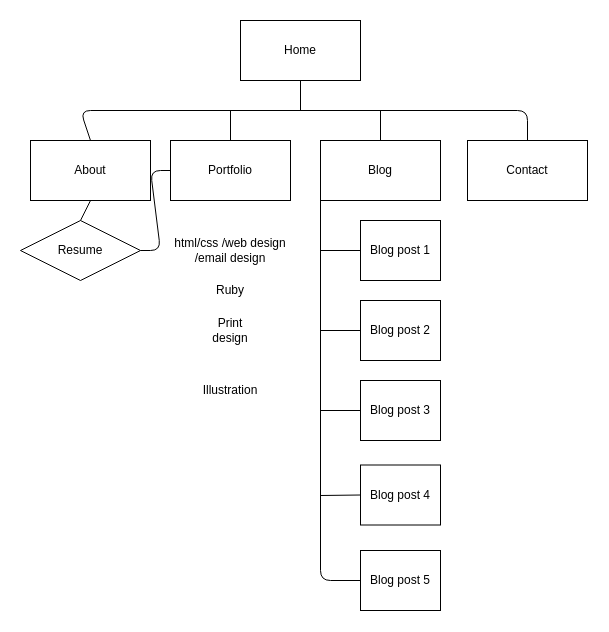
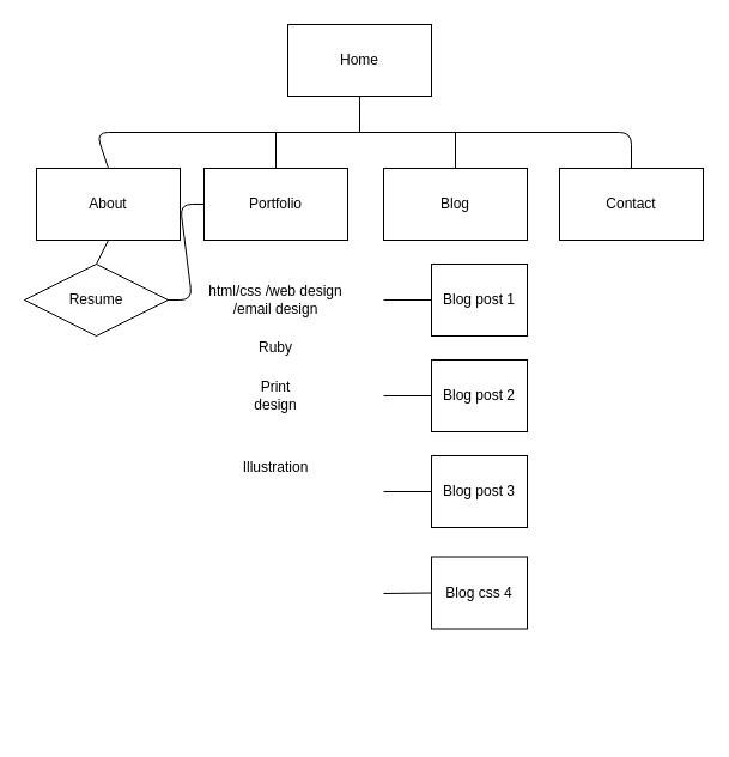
- <mxCell id="11" value="" style="endArrow=none;html=1;exitX=0;exitY=0.5;exitDx=0;exitDy=0;entryX=0;entryY=1;entryDx=0;entryDy=0;" edge="1" parent="1" source="10" target="5"><mxGeometry width="50" height="50" relative="1" as="geometry"><mxPoint x="340" y="580" as="sourcePoint" /><mxPoint x="290" y="250" as="targetPoint" /><Array as="points"><mxPoint x="320" y="580" /></Array></mxGeometry></mxCell>
- <mxCell id="9" value="&lt;span&gt;Blog post 4&lt;/span&gt;" style="rounded=0;whiteSpace=wrap;html=1;" vertex="1" parent="1"><mxGeometry x="360" y="464.5" width="80" height="60" as="geometry" /></mxCell>
+ <mxCell id="9" value="&lt;span&gt;Blog css 4&lt;/span&gt;" style="rounded=0;whiteSpace=wrap;html=1;" vertex="1" parent="1"><mxGeometry x="360" y="464.5" width="80" height="60" as="geometry" /></mxCell>
- <mxCell id="10" value="&lt;span&gt;Blog post 5&lt;/span&gt;" style="rounded=0;whiteSpace=wrap;html=1;" vertex="1" parent="1"><mxGeometry x="360" y="550" width="80" height="60" as="geometry" /></mxCell>
